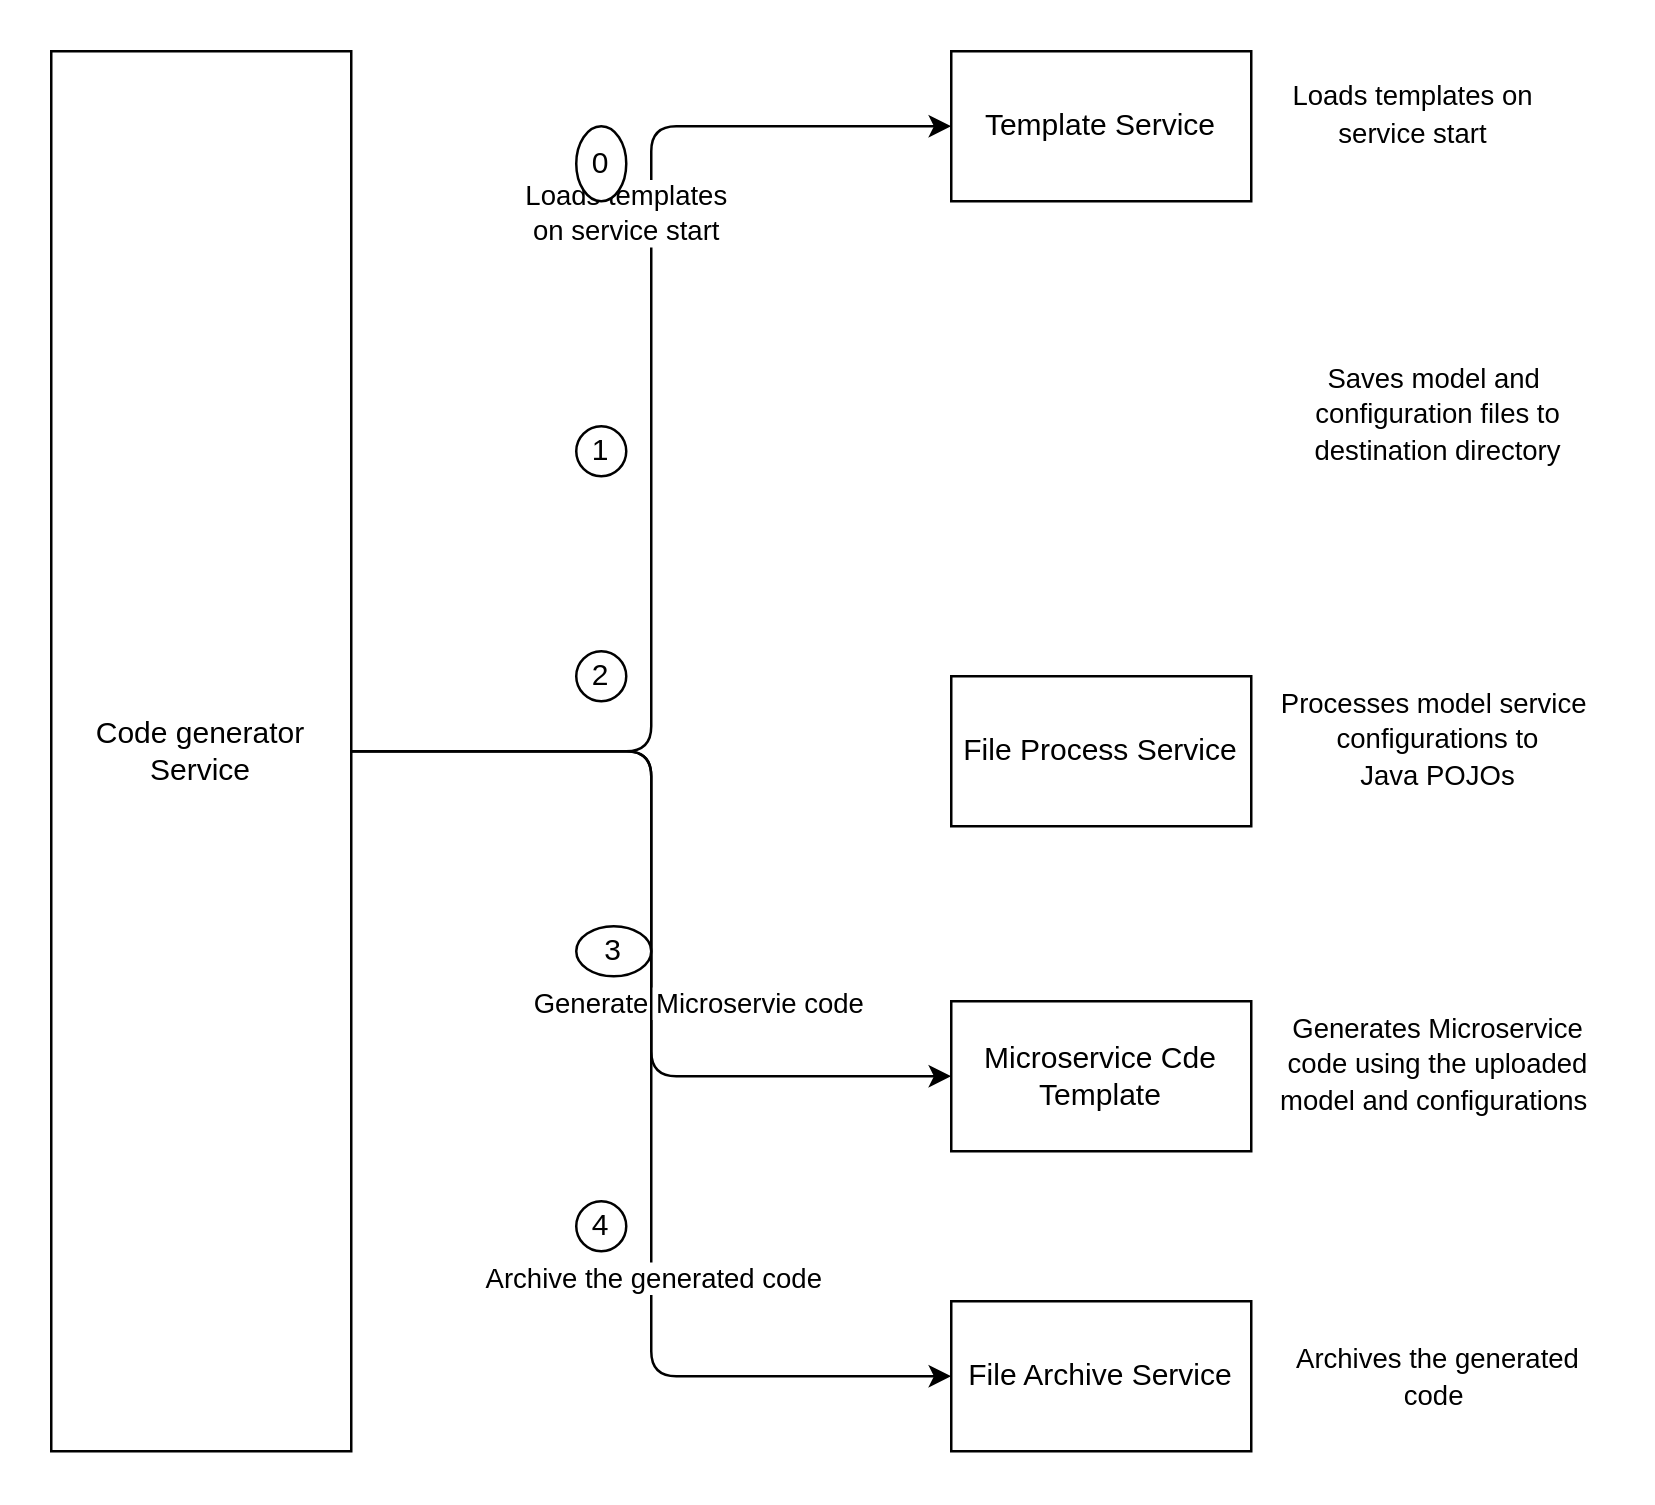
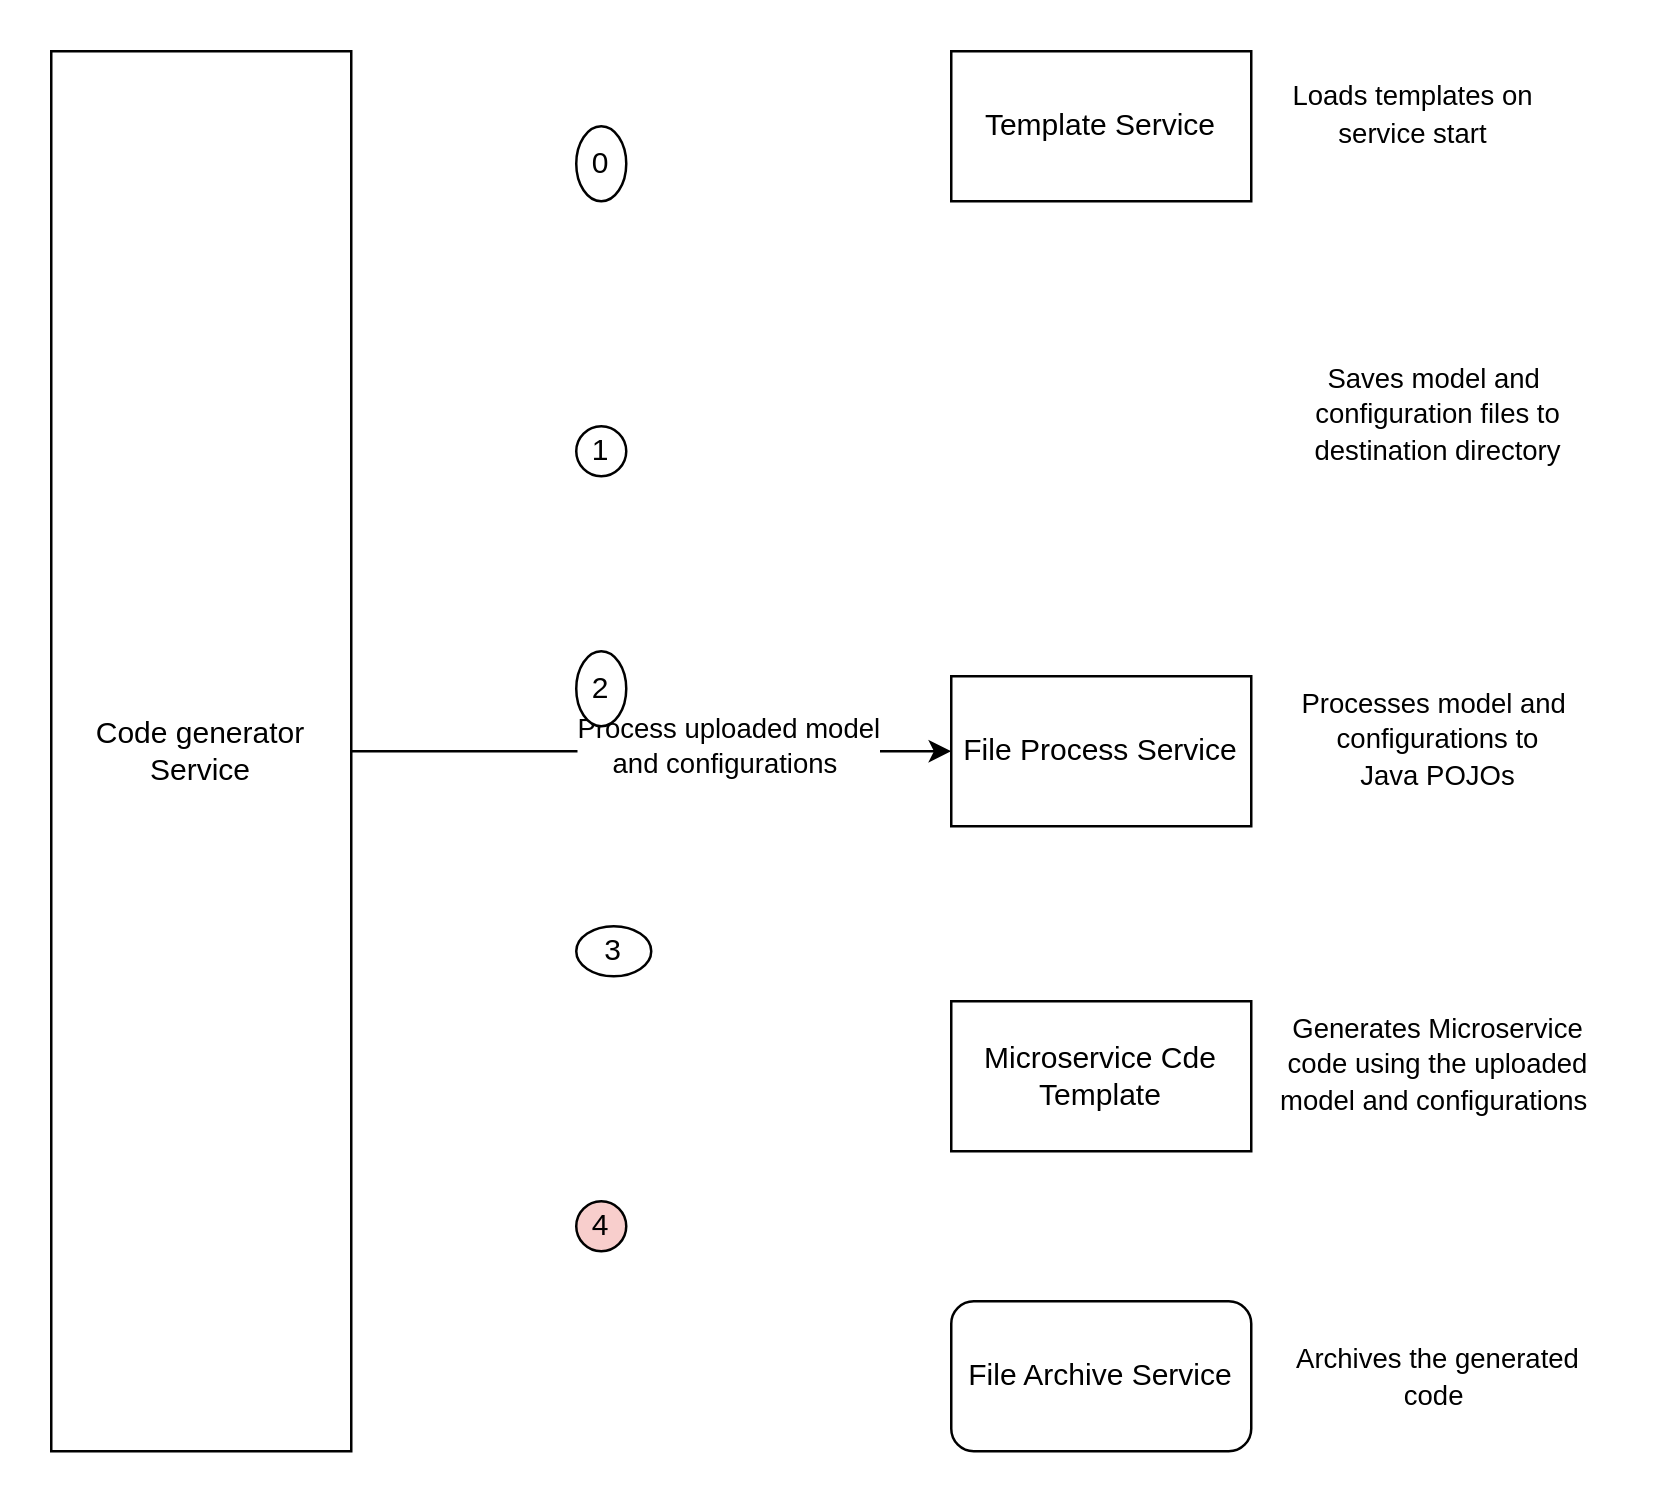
- <mxCell id="7" value="Loads templates &lt;br&gt;on service start" style="endArrow=classic;html=1;exitX=1;exitY=0.5;exitDx=0;exitDy=0;entryX=0;entryY=0.5;entryDx=0;entryDy=0;edgeStyle=orthogonalEdgeStyle;" edge="1" parent="1" source="2" target="3"><mxGeometry x="0.366" y="10" width="50" height="50" relative="1" as="geometry"><mxPoint x="250" y="280" as="sourcePoint" /><mxPoint x="300" y="230" as="targetPoint" /><mxPoint as="offset" /></mxGeometry></mxCell>
- <mxCell id="20" value="2" style="ellipse;whiteSpace=wrap;html=1;aspect=fixed;" vertex="1" parent="1"><mxGeometry x="230" y="260" width="20" height="20" as="geometry" /></mxCell>
+ <mxCell id="20" value="2" style="ellipse;whiteSpace=wrap;html=1;aspect=fixed;" vertex="1" parent="1"><mxGeometry x="230" y="260" width="20" height="30" as="geometry" /></mxCell>
- <mxCell id="14" value="&lt;span style=&quot;font-size: 11px ; background-color: rgb(255 , 255 , 255)&quot;&gt;Processes model service&amp;nbsp;&lt;/span&gt;&lt;br style=&quot;font-size: 11px&quot;&gt;&lt;span style=&quot;font-size: 11px ; background-color: rgb(255 , 255 , 255)&quot;&gt;configurations to&lt;/span&gt;&lt;br style=&quot;font-size: 11px&quot;&gt;&lt;span style=&quot;font-size: 11px ; background-color: rgb(255 , 255 , 255)&quot;&gt;Java POJOs&lt;/span&gt;" style="text;html=1;strokeColor=none;fillColor=none;align=center;verticalAlign=middle;whiteSpace=wrap;rounded=0;" vertex="1" parent="1"><mxGeometry x="510" y="270" width="130" height="50" as="geometry" /></mxCell>
+ <mxCell id="14" value="&lt;span style=&quot;font-size: 11px ; background-color: rgb(255 , 255 , 255)&quot;&gt;Processes model and&amp;nbsp;&lt;/span&gt;&lt;br style=&quot;font-size: 11px&quot;&gt;&lt;span style=&quot;font-size: 11px ; background-color: rgb(255 , 255 , 255)&quot;&gt;configurations to&lt;/span&gt;&lt;br style=&quot;font-size: 11px&quot;&gt;&lt;span style=&quot;font-size: 11px ; background-color: rgb(255 , 255 , 255)&quot;&gt;Java POJOs&lt;/span&gt;" style="text;html=1;strokeColor=none;fillColor=none;align=center;verticalAlign=middle;whiteSpace=wrap;rounded=0;" vertex="1" parent="1"><mxGeometry x="510" y="270" width="130" height="50" as="geometry" /></mxCell>
+ <mxCell id="8" value="" style="endArrow=classic;html=1;exitX=1;exitY=0.5;exitDx=0;exitDy=0;entryX=0;entryY=0.5;entryDx=0;entryDy=0;edgeStyle=orthogonalEdgeStyle;" edge="1" parent="1" source="2" target="4"><mxGeometry width="50" height="50" relative="1" as="geometry"><mxPoint x="250" y="350" as="sourcePoint" /><mxPoint x="300" y="300" as="targetPoint" /></mxGeometry></mxCell>
+ <mxCell id="9" value="Process uploaded model &lt;br&gt;and configurations&amp;nbsp;" style="edgeLabel;html=1;align=center;verticalAlign=middle;resizable=0;points=[];" vertex="1" connectable="0" parent="8"><mxGeometry x="0.25" y="3" relative="1" as="geometry"><mxPoint as="offset" /></mxGeometry></mxCell>
- <mxCell id="10" value="" style="endArrow=classic;html=1;exitX=1;exitY=0.5;exitDx=0;exitDy=0;entryX=0;entryY=0.5;entryDx=0;entryDy=0;edgeStyle=orthogonalEdgeStyle;" edge="1" parent="1" source="2" target="6"><mxGeometry width="50" height="50" relative="1" as="geometry"><mxPoint x="250" y="350" as="sourcePoint" /><mxPoint x="300" y="300" as="targetPoint" /></mxGeometry></mxCell>
- <mxCell id="11" value="Generate Microservie code" style="edgeLabel;html=1;align=center;verticalAlign=middle;resizable=0;points=[];" vertex="1" connectable="0" parent="10"><mxGeometry x="0.421" y="1" relative="1" as="geometry"><mxPoint x="5" y="-29" as="offset" /></mxGeometry></mxCell>
- <mxCell id="22" value="4" style="ellipse;whiteSpace=wrap;html=1;aspect=fixed;" vertex="1" parent="1"><mxGeometry x="230" y="480" width="20" height="20" as="geometry" /></mxCell>
+ <mxCell id="22" value="4" style="ellipse;whiteSpace=wrap;html=1;aspect=fixed;fillColor=#f8cecc;" vertex="1" parent="1"><mxGeometry x="230" y="480" width="20" height="20" as="geometry" /></mxCell>
- <mxCell id="17" value="" style="endArrow=classic;html=1;exitX=1;exitY=0.5;exitDx=0;exitDy=0;entryX=0;entryY=0.5;entryDx=0;entryDy=0;edgeStyle=orthogonalEdgeStyle;" edge="1" parent="1" source="2" target="5"><mxGeometry width="50" height="50" relative="1" as="geometry"><mxPoint x="240" y="370" as="sourcePoint" /><mxPoint x="290" y="320" as="targetPoint" /></mxGeometry></mxCell>
- <mxCell id="18" value="Archive the generated code" style="edgeLabel;html=1;align=center;verticalAlign=middle;resizable=0;points=[];" vertex="1" connectable="0" parent="17"><mxGeometry x="0.134" relative="1" as="geometry"><mxPoint y="52" as="offset" /></mxGeometry></mxCell>
- <mxCell id="5" value="File Archive Service" style="rounded=0;whiteSpace=wrap;html=1;" vertex="1" parent="1"><mxGeometry x="380" y="520" width="120" height="60" as="geometry" /></mxCell>
+ <mxCell id="5" value="File Archive Service" style="whiteSpace=wrap;html=1;rounded=1;" vertex="1" parent="1"><mxGeometry x="380" y="520" width="120" height="60" as="geometry" /></mxCell>
